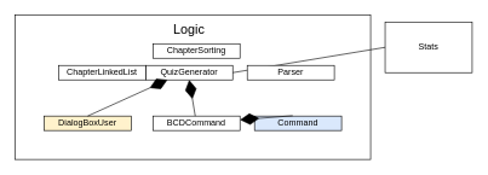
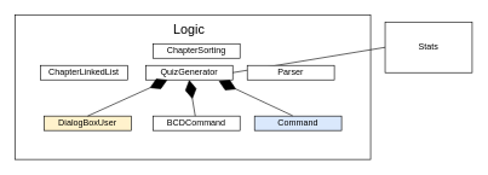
- <mxCell id="15" value="ChapterLinkedList" style="rounded=0;whiteSpace=wrap;html=1;" vertex="1" parent="1"><mxGeometry x="80" y="90" width="120" height="20" as="geometry" /></mxCell>
+ <mxCell id="15" value="ChapterLinkedList" style="rounded=0;whiteSpace=wrap;html=1;" vertex="1" parent="1"><mxGeometry x="55" y="90" width="120" height="20" as="geometry" /></mxCell>
- <mxCell id="11" value="" style="endArrow=diamondThin;endFill=1;endSize=24;html=1;exitX=0.438;exitY=-0.025;exitDx=0;exitDy=0;exitPerimeter=0;" edge="1" parent="1" source="6" target="7"><mxGeometry width="160" relative="1" as="geometry"><mxPoint x="278.333" y="170" as="sourcePoint" /><mxPoint x="270" y="120" as="targetPoint" /></mxGeometry></mxCell>
+ <mxCell id="11" value="" style="endArrow=diamondThin;endFill=1;endSize=24;html=1;entryX=0.838;entryY=1.075;entryDx=0;entryDy=0;entryPerimeter=0;exitX=0.438;exitY=-0.025;exitDx=0;exitDy=0;exitPerimeter=0;" edge="1" parent="1" source="6" target="5"><mxGeometry width="160" relative="1" as="geometry"><mxPoint x="278.333" y="170" as="sourcePoint" /><mxPoint x="270" y="120" as="targetPoint" /></mxGeometry></mxCell>
